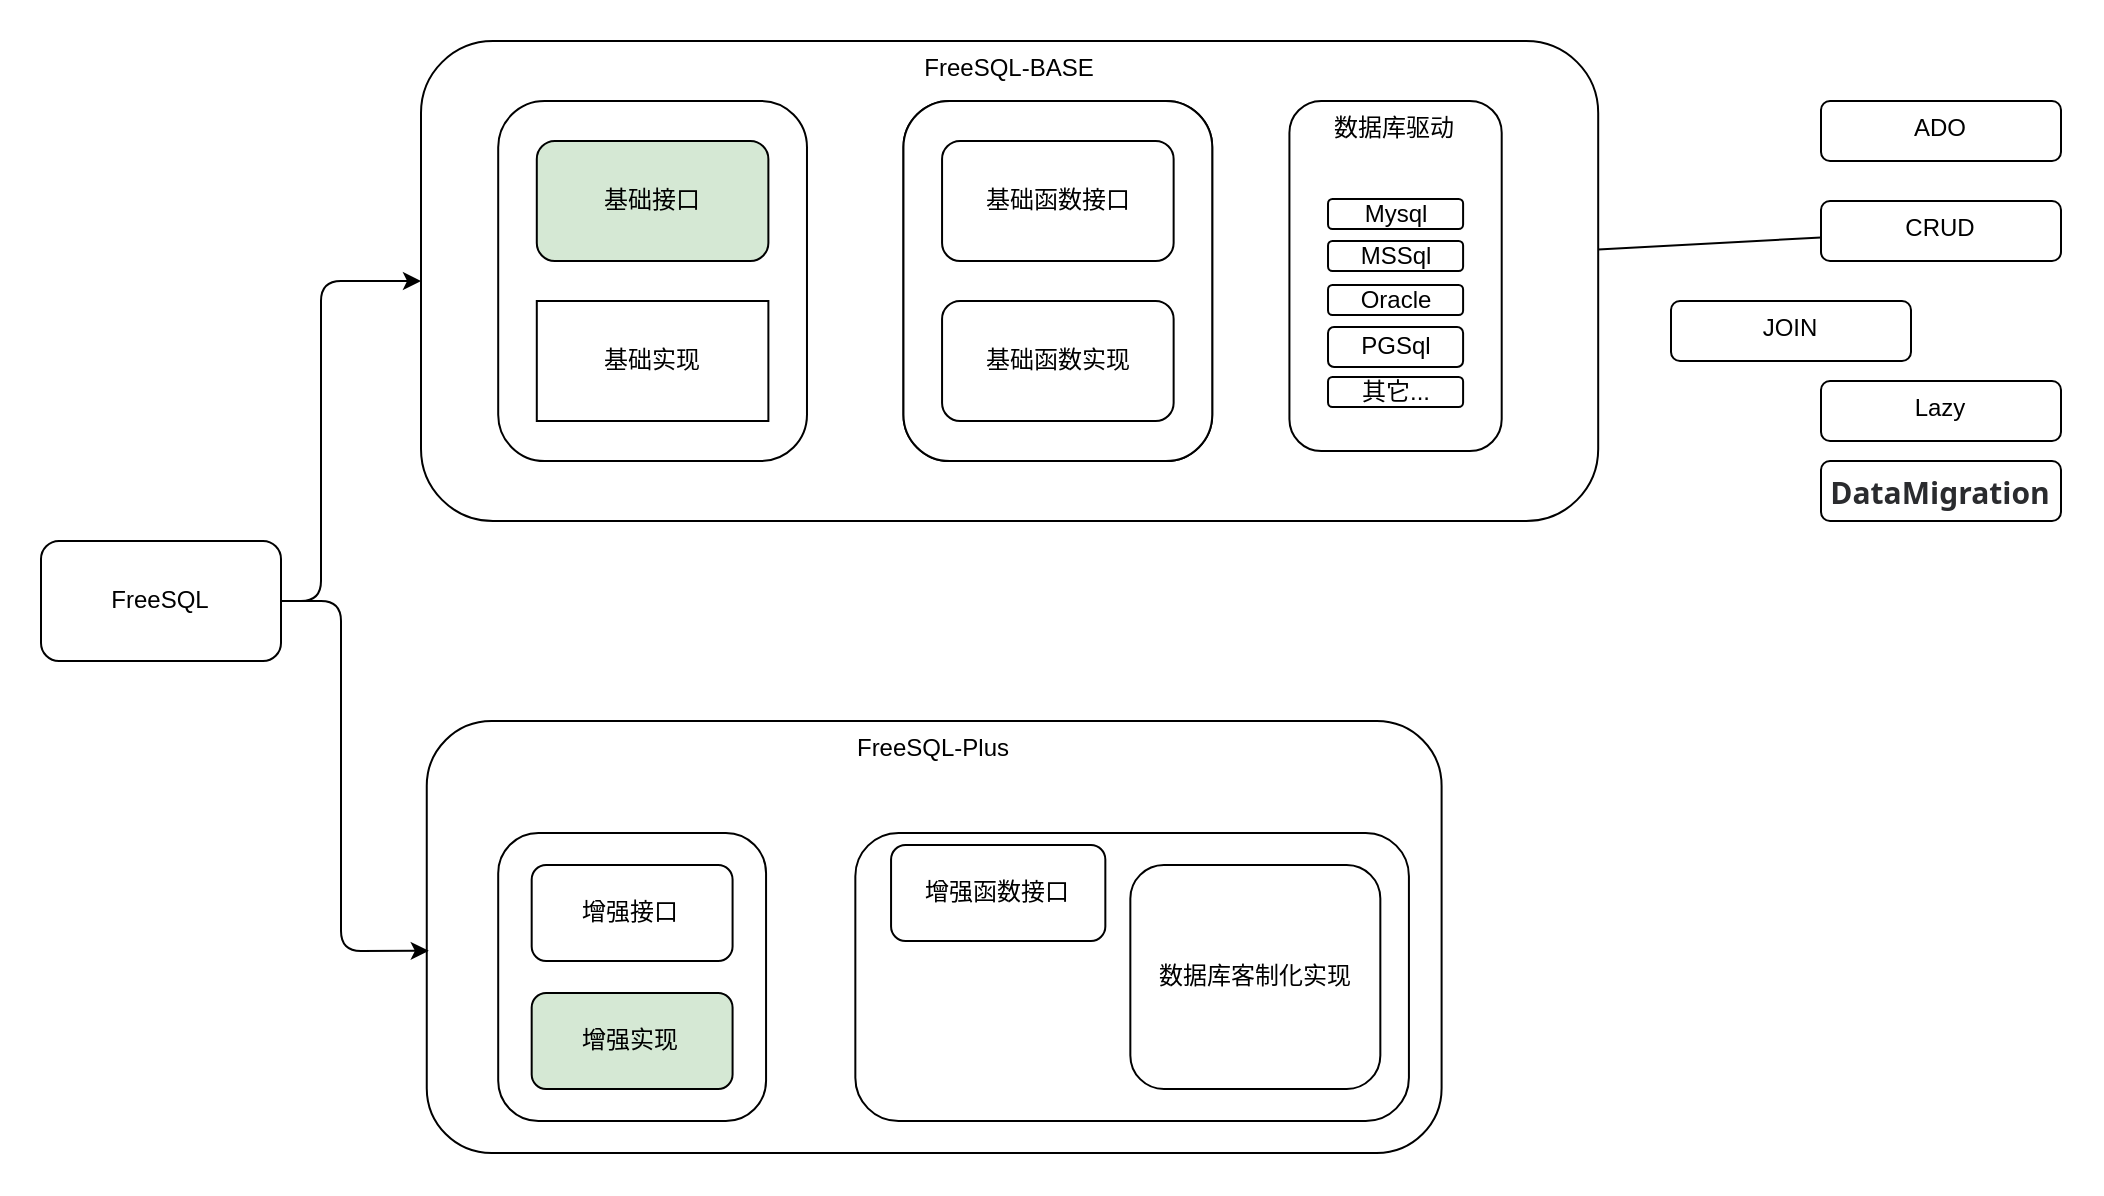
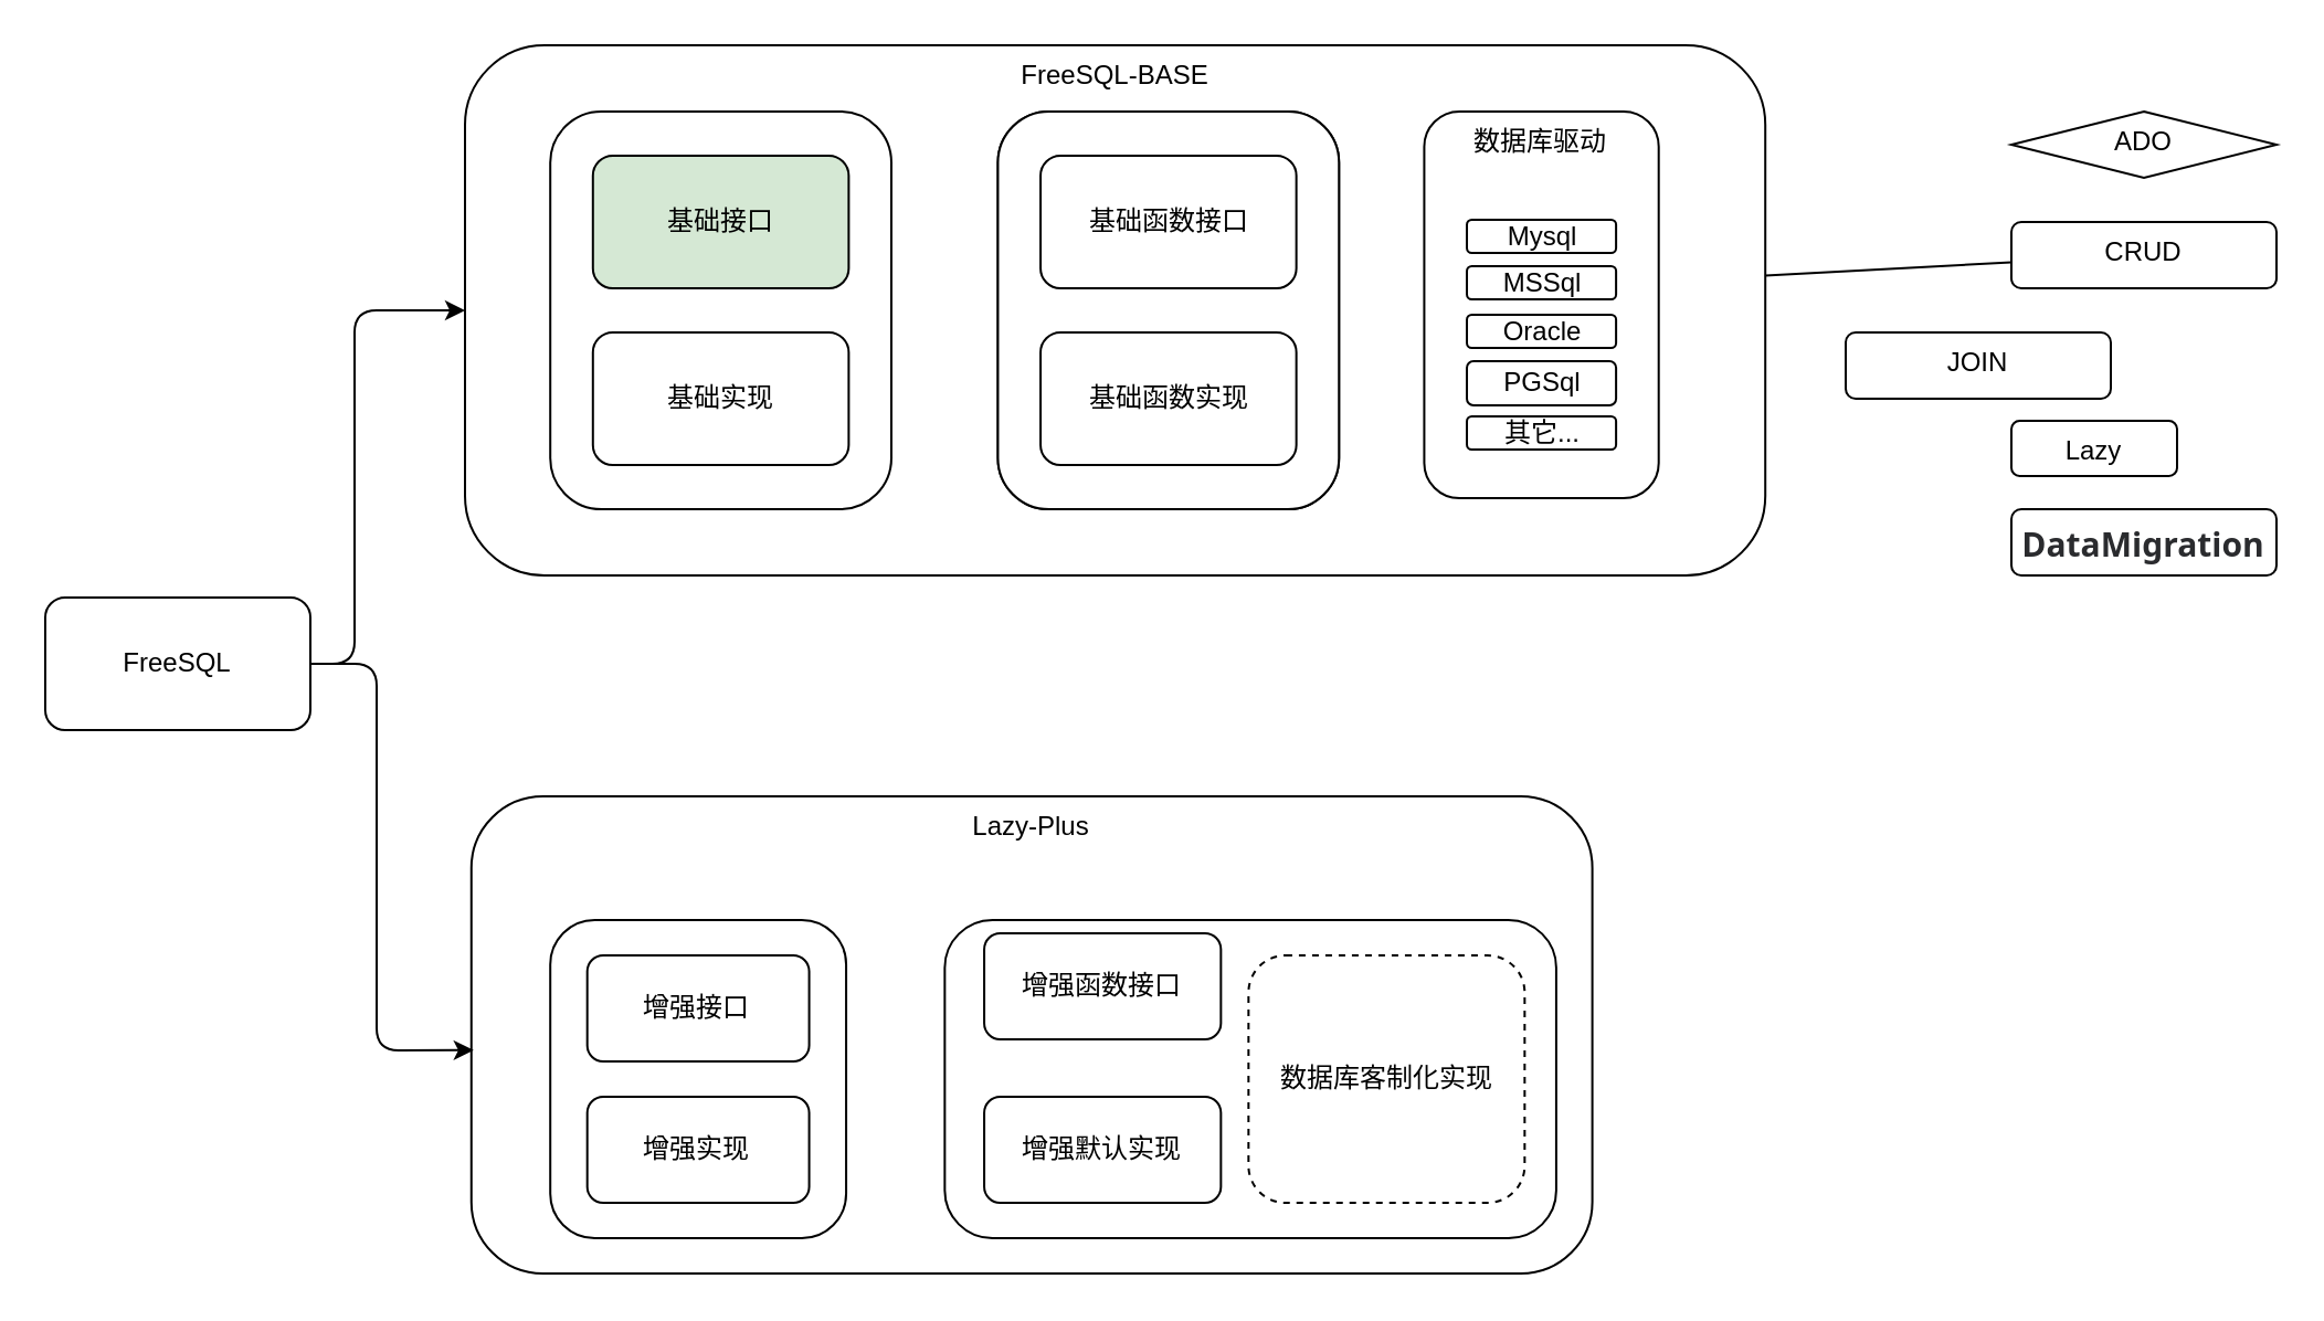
- <mxCell id="37" value="ADO&lt;br&gt;" style="whiteSpace=wrap;html=1;verticalAlign=top;rounded=1;" vertex="1" parent="1"><mxGeometry x="910" y="50" width="120" height="30" as="geometry" /></mxCell>
+ <mxCell id="37" value="ADO&lt;br&gt;" style="rhombus;whiteSpace=wrap;html=1;verticalAlign=top;" vertex="1" parent="1"><mxGeometry x="910" y="50" width="120" height="30" as="geometry" /></mxCell>
- <mxCell id="19" value="基础实现" style="whiteSpace=wrap;html=1;rounded=0;" vertex="1" parent="15"><mxGeometry x="19.298" y="115" width="115.789" height="60" as="geometry" /></mxCell>
+ <mxCell id="19" value="基础实现" style="rounded=1;whiteSpace=wrap;html=1;" vertex="1" parent="15"><mxGeometry x="19.298" y="115" width="115.789" height="60" as="geometry" /></mxCell>
- <mxCell id="41" value="Lazy" style="whiteSpace=wrap;html=1;verticalAlign=top;rounded=1;" vertex="1" parent="1"><mxGeometry x="910" y="190" width="120" height="30" as="geometry" /></mxCell>
+ <mxCell id="41" value="Lazy" style="whiteSpace=wrap;html=1;verticalAlign=top;rounded=1;" vertex="1" parent="1"><mxGeometry x="910" y="190" width="75" height="25" as="geometry" /></mxCell>
- <mxCell id="4" value="FreeSQL-Plus" style="rounded=1;whiteSpace=wrap;html=1;verticalAlign=top;" vertex="1" parent="3"><mxGeometry x="-35.717" y="-16" width="507.415" height="216" as="geometry" /></mxCell>
+ <mxCell id="4" value="Lazy-Plus" style="rounded=1;whiteSpace=wrap;html=1;verticalAlign=top;" vertex="1" parent="3"><mxGeometry x="-35.717" y="-16" width="507.415" height="216" as="geometry" /></mxCell>
- <mxCell id="13" value="数据库客制化实现" style="rounded=1;whiteSpace=wrap;html=1;" vertex="1" parent="9"><mxGeometry x="137.5" y="16" width="125.0" height="112" as="geometry" /></mxCell>
+ <mxCell id="13" value="数据库客制化实现" style="rounded=1;whiteSpace=wrap;html=1;dashed=1;" vertex="1" parent="9"><mxGeometry x="137.5" y="16" width="125.0" height="112" as="geometry" /></mxCell>
- <mxCell id="8" value="增强实现" style="rounded=1;whiteSpace=wrap;html=1;fillColor=#d5e8d4;" vertex="1" parent="5"><mxGeometry x="16.741" y="80" width="100.446" height="48.0" as="geometry" /></mxCell>
+ <mxCell id="8" value="增强实现" style="rounded=1;whiteSpace=wrap;html=1;" vertex="1" parent="5"><mxGeometry x="16.741" y="80" width="100.446" height="48.0" as="geometry" /></mxCell>
+ <mxCell id="12" value="增强默认实现" style="rounded=1;whiteSpace=wrap;html=1;movable=1;resizable=1;rotatable=1;deletable=1;editable=1;connectable=1;" vertex="1" parent="9"><mxGeometry x="17.857" y="80" width="107.143" height="48.0" as="geometry" /></mxCell>
